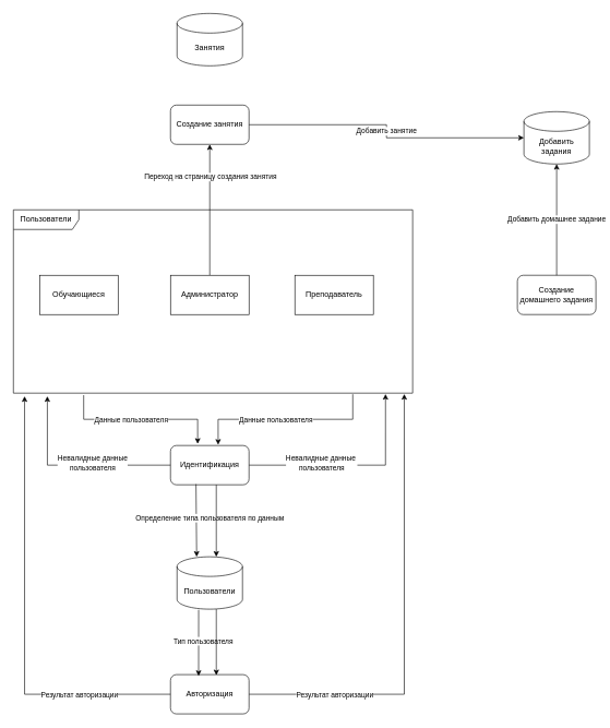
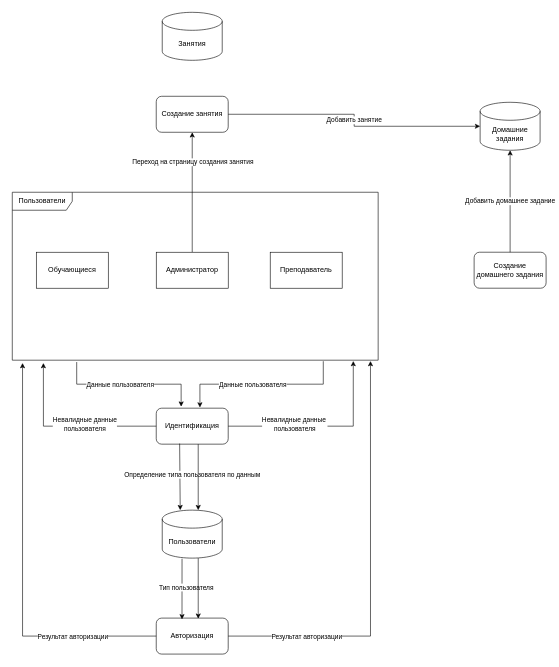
- <mxCell id="29" value="Добавить задания" style="shape=cylinder3;whiteSpace=wrap;html=1;boundedLbl=1;backgroundOutline=1;size=15;" vertex="1" parent="1"><mxGeometry x="800" y="170" width="100" height="80" as="geometry" /></mxCell>
+ <mxCell id="29" value="Домашние задания" style="shape=cylinder3;whiteSpace=wrap;html=1;boundedLbl=1;backgroundOutline=1;size=15;" vertex="1" parent="1"><mxGeometry x="800" y="170" width="100" height="80" as="geometry" /></mxCell>
